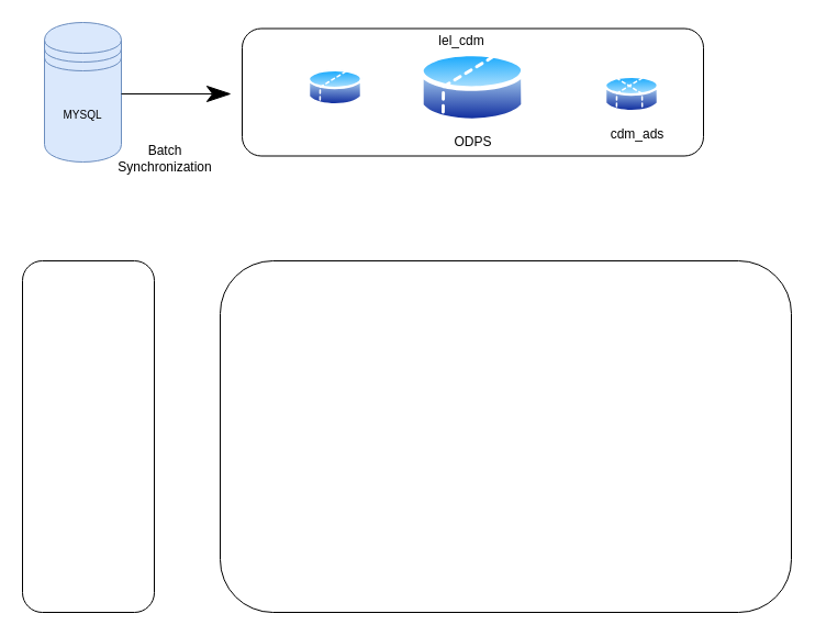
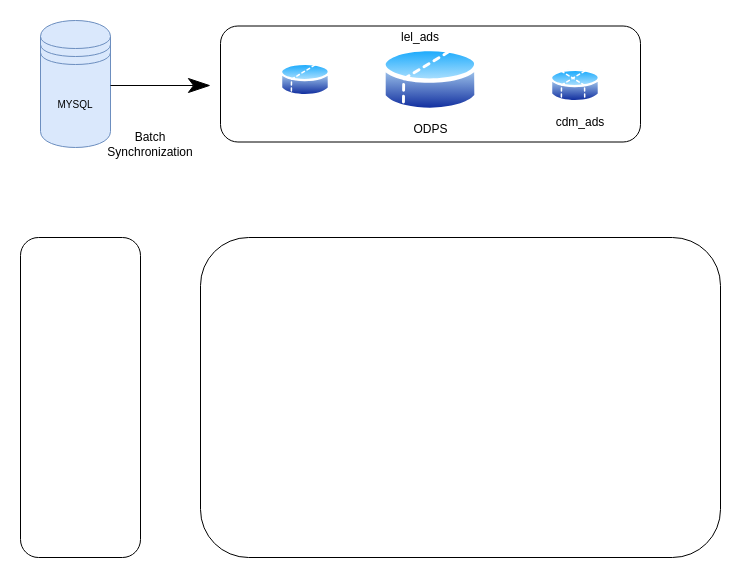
- <mxCell id="8" value="lel_cdm" style="text;html=1;strokeColor=none;fillColor=none;align=center;verticalAlign=middle;whiteSpace=wrap;rounded=0;" parent="1" vertex="1"><mxGeometry x="400" y="27" width="40" height="20" as="geometry" /></mxCell>
+ <mxCell id="8" value="lel_ads" style="text;html=1;strokeColor=none;fillColor=none;align=center;verticalAlign=middle;whiteSpace=wrap;rounded=0;" parent="1" vertex="1"><mxGeometry x="400" y="27" width="40" height="20" as="geometry" /></mxCell>
